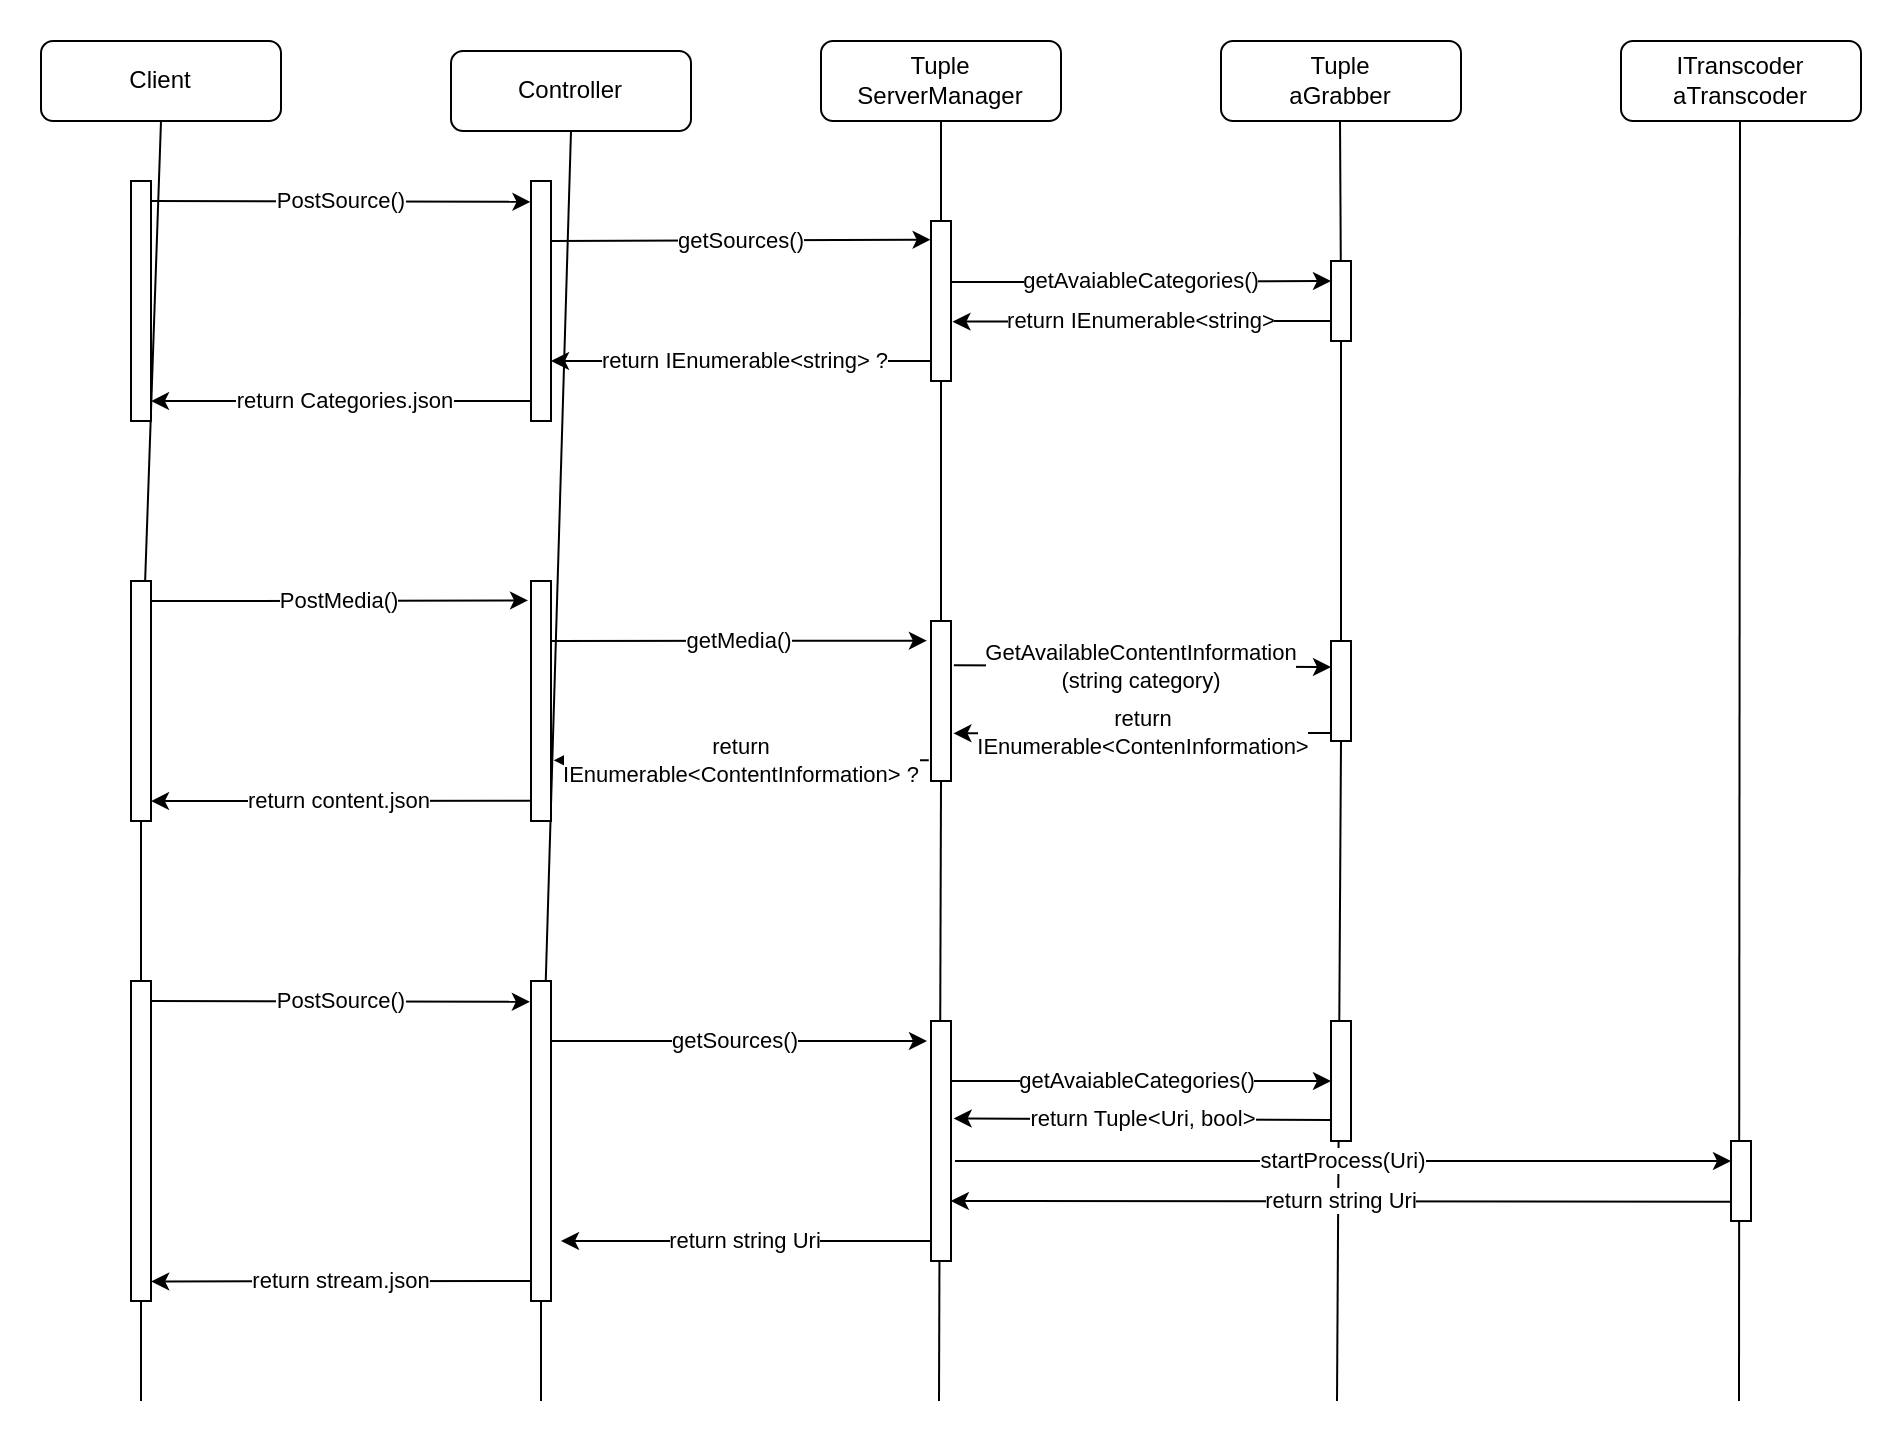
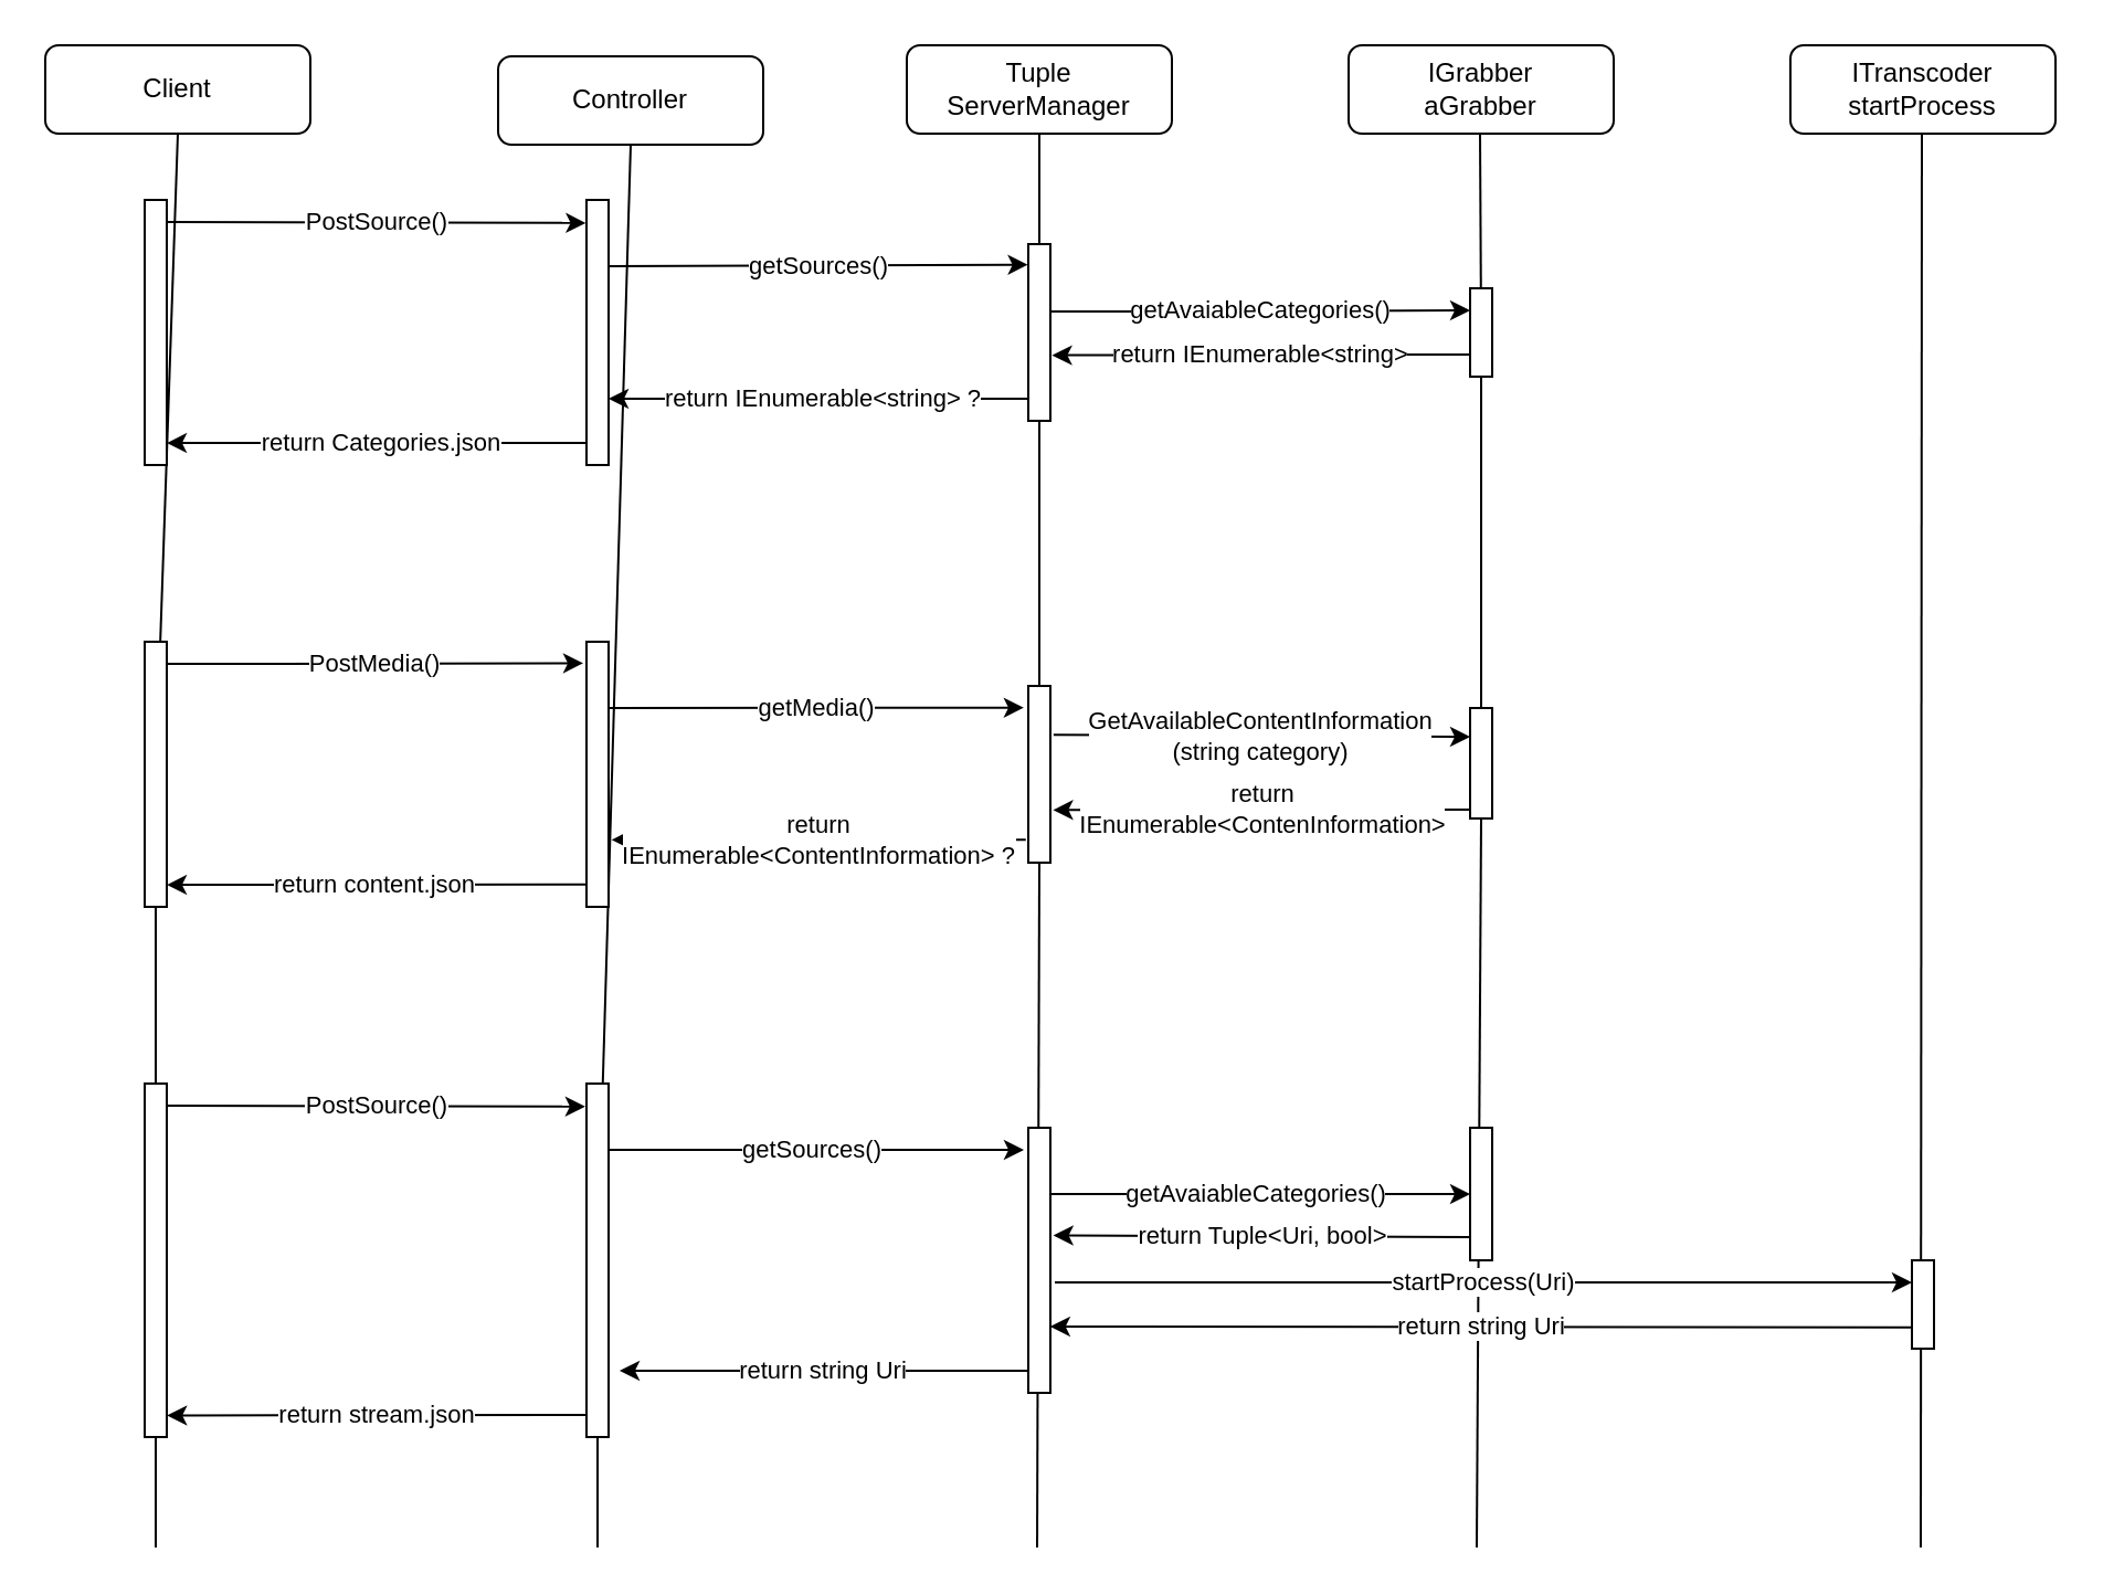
- <mxCell id="11" value="&lt;div&gt;Tuple&lt;/div&gt;&lt;div&gt;aGrabber&lt;br&gt;&lt;/div&gt;" style="rounded=1;whiteSpace=wrap;html=1;fontSize=12;glass=0;strokeWidth=1;shadow=0;" vertex="1" parent="1"><mxGeometry x="610" y="20" width="120" height="40" as="geometry" /></mxCell>
+ <mxCell id="11" value="&lt;div&gt;IGrabber&lt;/div&gt;&lt;div&gt;aGrabber&lt;br&gt;&lt;/div&gt;" style="rounded=1;whiteSpace=wrap;html=1;fontSize=12;glass=0;strokeWidth=1;shadow=0;" vertex="1" parent="1"><mxGeometry x="610" y="20" width="120" height="40" as="geometry" /></mxCell>
- <mxCell id="30" value="&lt;div&gt;ITranscoder&lt;/div&gt;&lt;div&gt;aTranscoder&lt;br&gt;&lt;/div&gt;" style="rounded=1;whiteSpace=wrap;html=1;fontSize=12;glass=0;strokeWidth=1;shadow=0;" vertex="1" parent="1"><mxGeometry x="810" y="20" width="120" height="40" as="geometry" /></mxCell>
+ <mxCell id="30" value="&lt;div&gt;ITranscoder&lt;/div&gt;&lt;div&gt;startProcess&lt;br&gt;&lt;/div&gt;" style="rounded=1;whiteSpace=wrap;html=1;fontSize=12;glass=0;strokeWidth=1;shadow=0;" vertex="1" parent="1"><mxGeometry x="810" y="20" width="120" height="40" as="geometry" /></mxCell>
